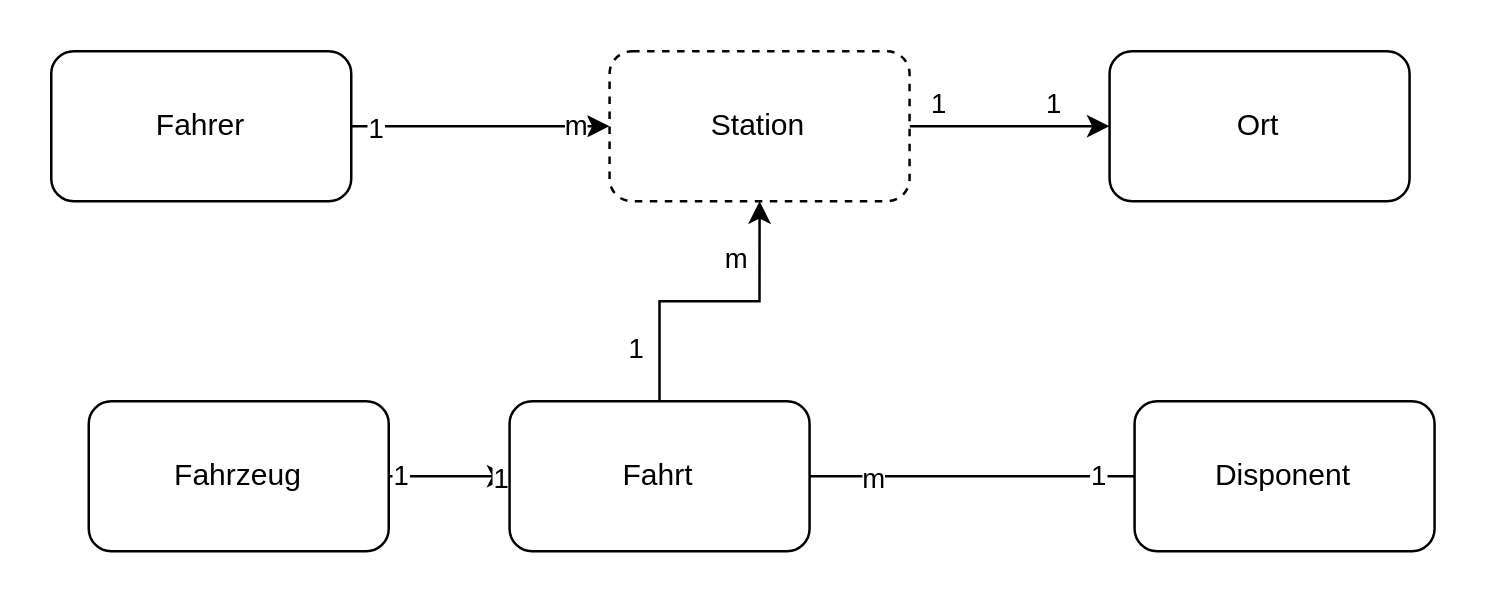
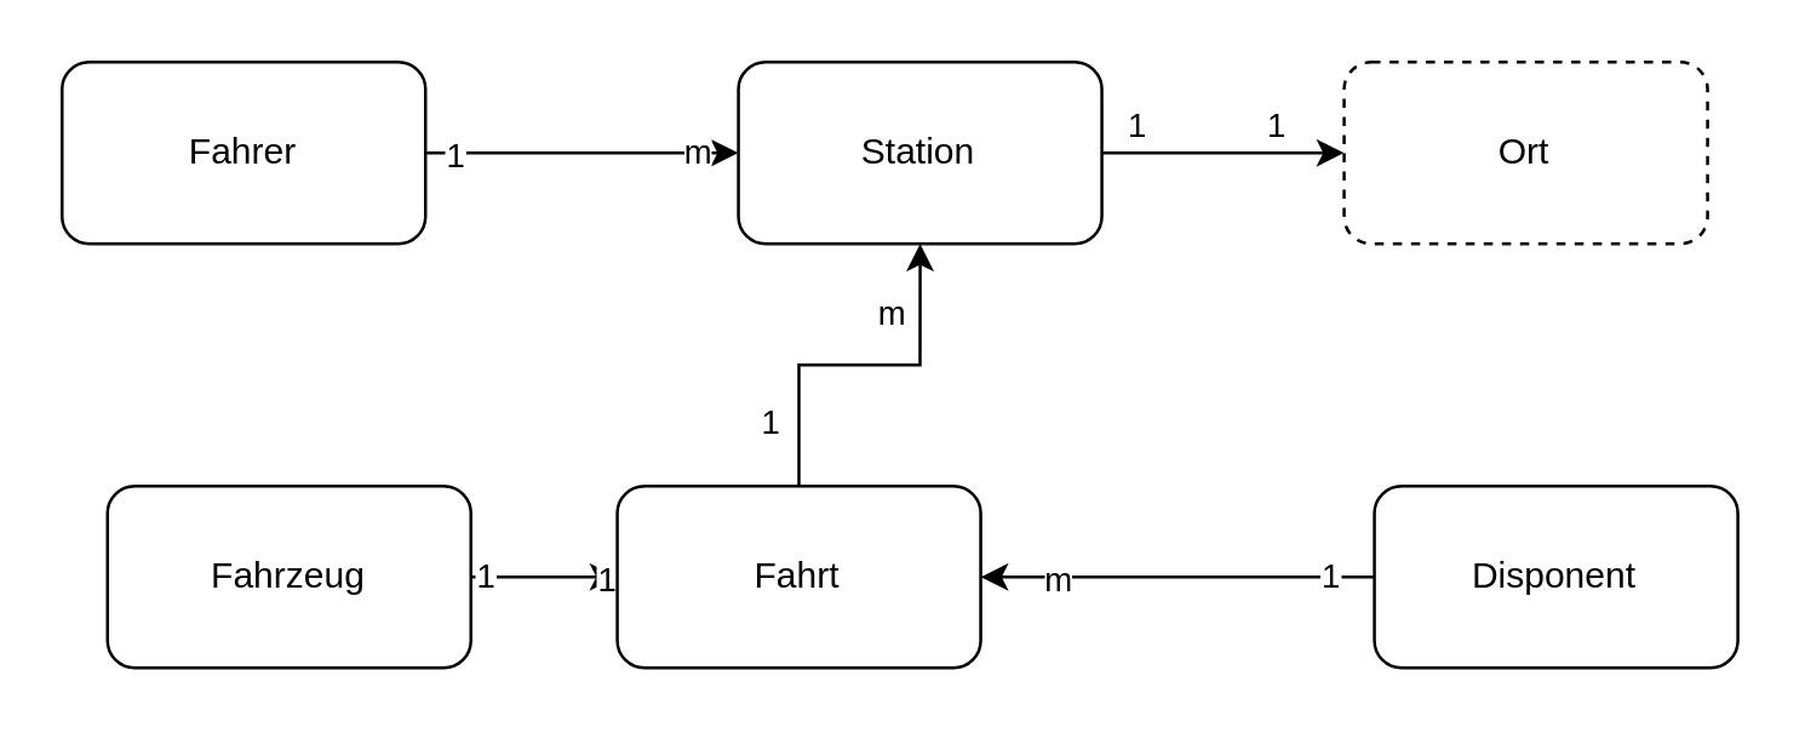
- <mxCell id="9" value="Station" style="rounded=1;whiteSpace=wrap;html=1;dashed=1;" vertex="1" parent="1"><mxGeometry x="243.33" y="20" width="120" height="60" as="geometry" /></mxCell>
+ <mxCell id="9" value="Station" style="rounded=1;whiteSpace=wrap;html=1;" vertex="1" parent="1"><mxGeometry x="243.33" y="20" width="120" height="60" as="geometry" /></mxCell>
- <mxCell id="15" value="Ort" style="rounded=1;whiteSpace=wrap;html=1;" vertex="1" parent="1"><mxGeometry x="443.33" y="20" width="120" height="60" as="geometry" /></mxCell>
+ <mxCell id="15" value="Ort" style="rounded=1;whiteSpace=wrap;html=1;dashed=1;" vertex="1" parent="1"><mxGeometry x="443.33" y="20" width="120" height="60" as="geometry" /></mxCell>
- <mxCell id="10" style="edgeStyle=orthogonalEdgeStyle;rounded=0;orthogonalLoop=1;jettySize=auto;html=1;entryX=1;entryY=0.5;entryDx=0;entryDy=0;endArrow=none;" edge="1" parent="1" source="14" target="23"><mxGeometry relative="1" as="geometry" /></mxCell>
+ <mxCell id="10" style="edgeStyle=orthogonalEdgeStyle;rounded=0;orthogonalLoop=1;jettySize=auto;html=1;entryX=1;entryY=0.5;entryDx=0;entryDy=0;" edge="1" parent="1" source="14" target="23"><mxGeometry relative="1" as="geometry" /></mxCell>
